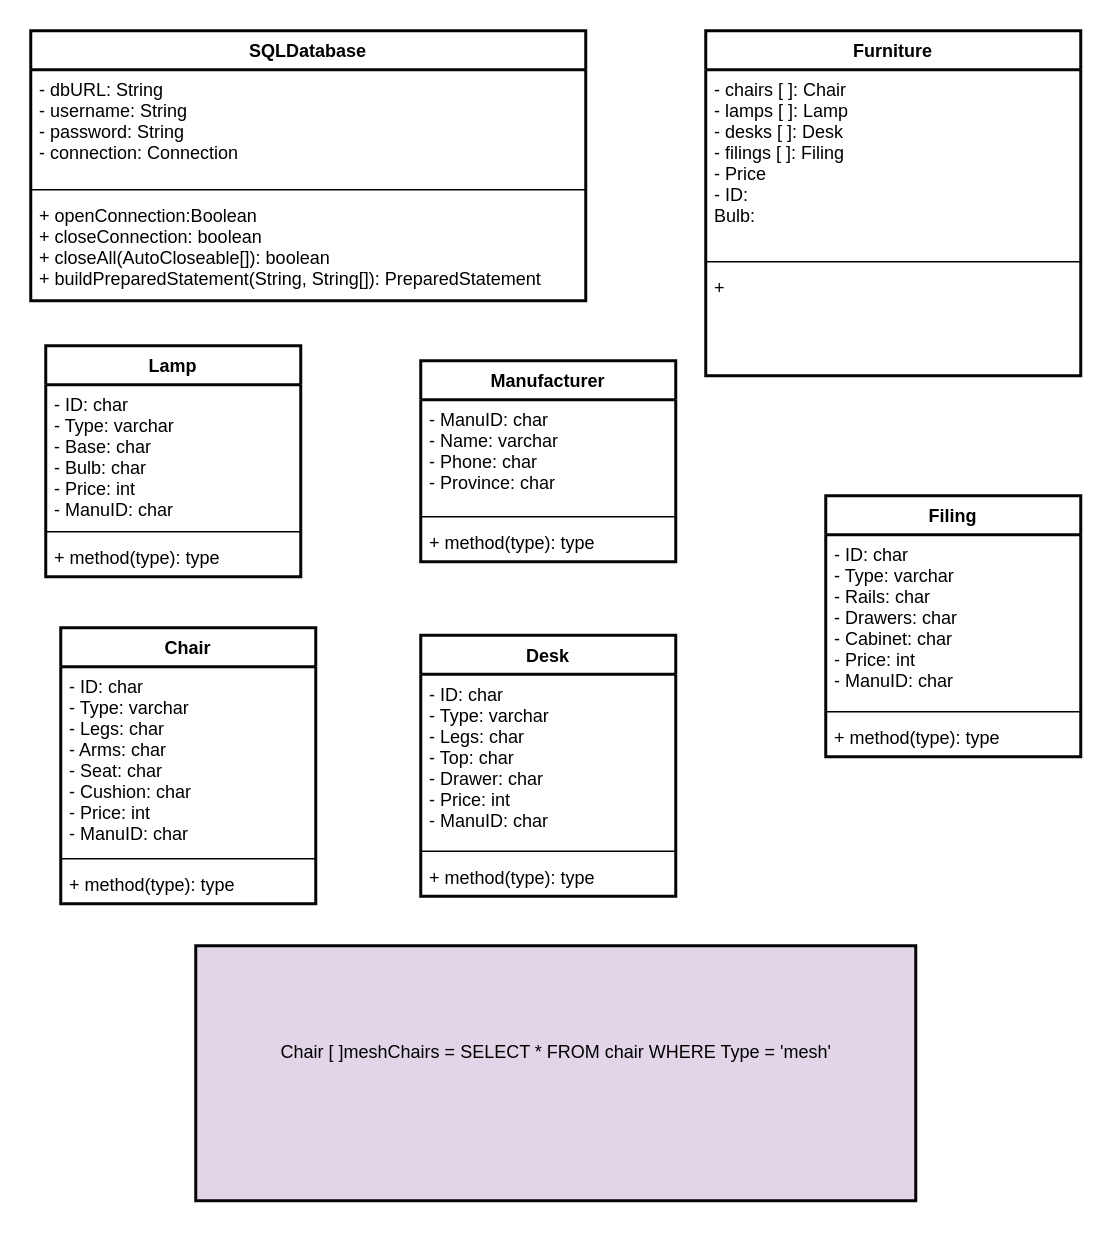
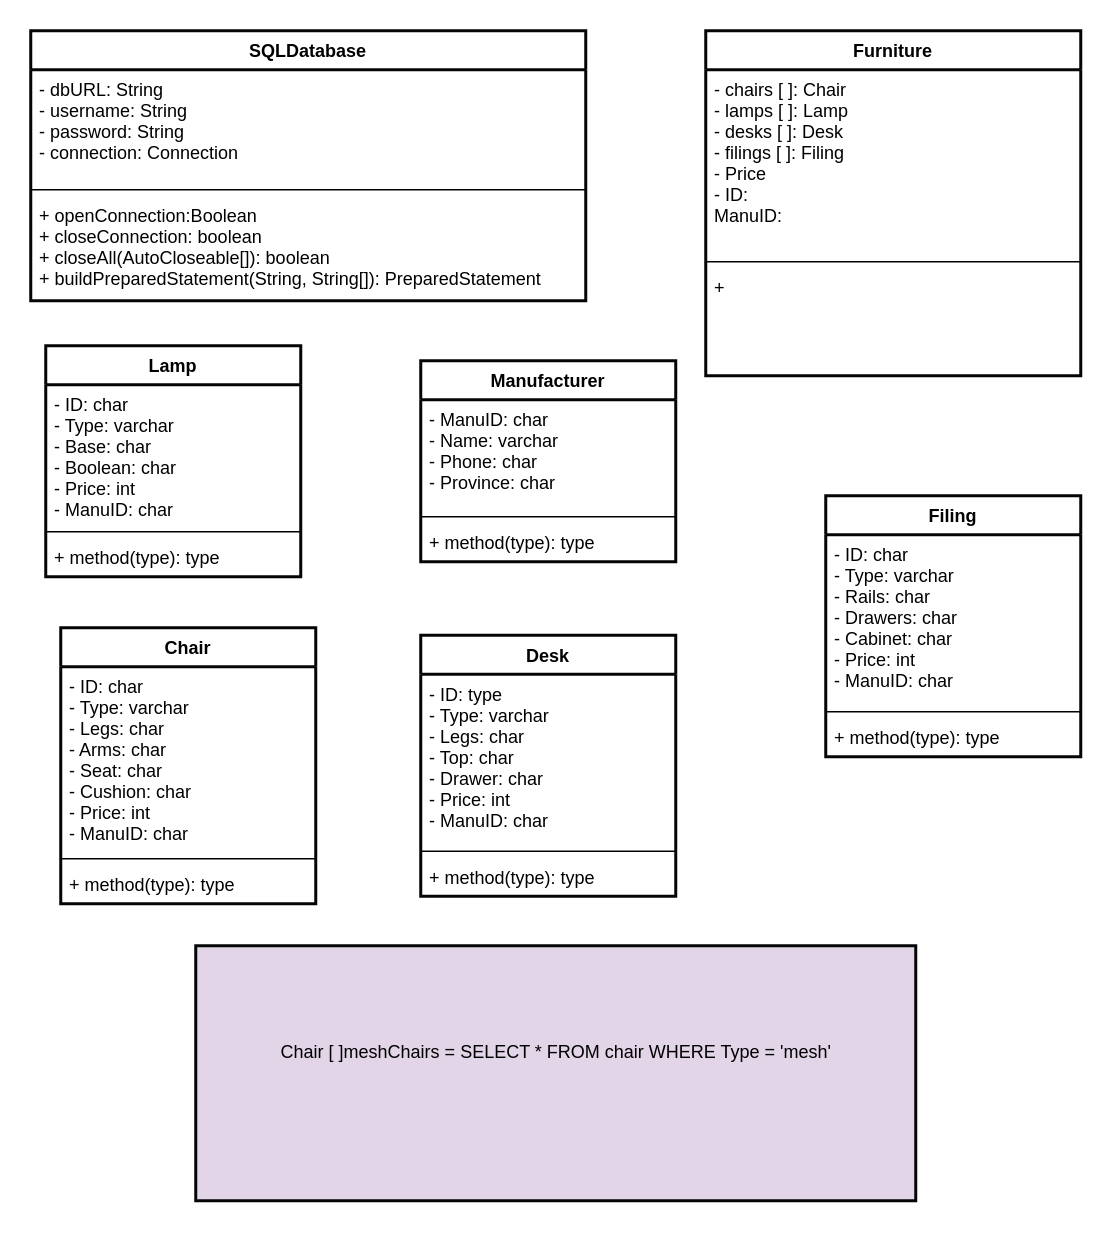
- <mxCell id="27" value="- chairs [ ]: Chair&#10;- lamps [ ]: Lamp &#10;- desks [ ]: Desk&#10;- filings [ ]: Filing&#10;- Price&#10;- ID:&#10;Bulb:&#10;" style="text;strokeColor=none;fillColor=none;align=left;verticalAlign=top;spacingLeft=4;spacingRight=4;overflow=hidden;rotatable=0;points=[[0,0.5],[1,0.5]];portConstraint=eastwest;" vertex="1" parent="26"><mxGeometry y="26" width="250" height="124" as="geometry" /></mxCell>
+ <mxCell id="27" value="- chairs [ ]: Chair&#10;- lamps [ ]: Lamp &#10;- desks [ ]: Desk&#10;- filings [ ]: Filing&#10;- Price&#10;- ID:&#10;ManuID:&#10;" style="text;strokeColor=none;fillColor=none;align=left;verticalAlign=top;spacingLeft=4;spacingRight=4;overflow=hidden;rotatable=0;points=[[0,0.5],[1,0.5]];portConstraint=eastwest;" vertex="1" parent="26"><mxGeometry y="26" width="250" height="124" as="geometry" /></mxCell>
- <mxCell id="7" value="- ID: char&#10;- Type: varchar&#10;- Base: char&#10;- Bulb: char&#10;- Price: int&#10;- ManuID: char&#10; &#10;" style="text;strokeColor=none;fillColor=none;align=left;verticalAlign=top;spacingLeft=4;spacingRight=4;overflow=hidden;rotatable=0;points=[[0,0.5],[1,0.5]];portConstraint=eastwest;" vertex="1" parent="6"><mxGeometry y="26" width="170" height="94" as="geometry" /></mxCell>
+ <mxCell id="7" value="- ID: char&#10;- Type: varchar&#10;- Base: char&#10;- Boolean: char&#10;- Price: int&#10;- ManuID: char&#10; &#10;" style="text;strokeColor=none;fillColor=none;align=left;verticalAlign=top;spacingLeft=4;spacingRight=4;overflow=hidden;rotatable=0;points=[[0,0.5],[1,0.5]];portConstraint=eastwest;" vertex="1" parent="6"><mxGeometry y="26" width="170" height="94" as="geometry" /></mxCell>
- <mxCell id="19" value="- ID: char&#10;- Type: varchar&#10;- Legs: char&#10;- Top: char&#10;- Drawer: char&#10;- Price: int&#10;- ManuID: char&#10; &#10;" style="text;strokeColor=none;fillColor=none;align=left;verticalAlign=top;spacingLeft=4;spacingRight=4;overflow=hidden;rotatable=0;points=[[0,0.5],[1,0.5]];portConstraint=eastwest;" vertex="1" parent="18"><mxGeometry y="26" width="170" height="114" as="geometry" /></mxCell>
+ <mxCell id="19" value="- ID: type&#10;- Type: varchar&#10;- Legs: char&#10;- Top: char&#10;- Drawer: char&#10;- Price: int&#10;- ManuID: char&#10; &#10;" style="text;strokeColor=none;fillColor=none;align=left;verticalAlign=top;spacingLeft=4;spacingRight=4;overflow=hidden;rotatable=0;points=[[0,0.5],[1,0.5]];portConstraint=eastwest;" vertex="1" parent="18"><mxGeometry y="26" width="170" height="114" as="geometry" /></mxCell>
